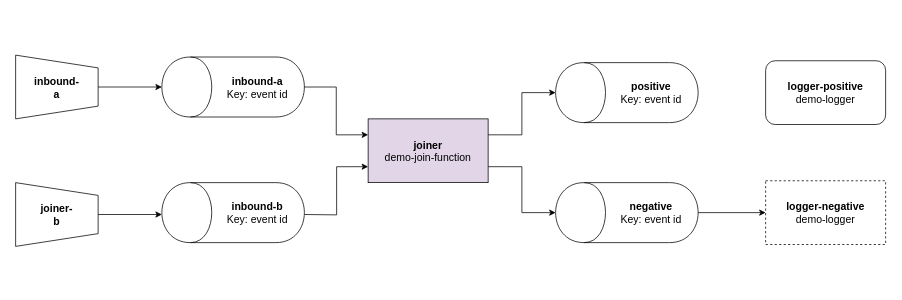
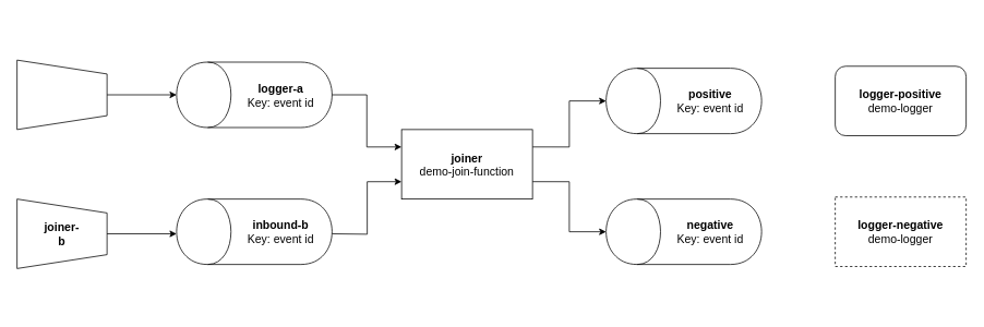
- <mxCell id="4" value="&lt;font style=&quot;font-size: 14px&quot;&gt;&lt;b&gt;inbound-a&lt;/b&gt;&lt;/font&gt;" style="text;html=1;strokeColor=none;fillColor=none;align=center;verticalAlign=middle;whiteSpace=wrap;rounded=0;" parent="2" vertex="1"><mxGeometry x="35" y="32.5" width="40" height="20" as="geometry" /></mxCell>
- <mxCell id="17" value="&lt;div&gt;inbound-a&lt;/div&gt;&lt;span style=&quot;font-weight: normal&quot;&gt;Key: event id&lt;/span&gt;" style="text;html=1;strokeColor=none;fillColor=none;align=center;verticalAlign=middle;whiteSpace=wrap;rounded=0;fontSize=14;fontStyle=1" parent="15" vertex="1"><mxGeometry x="65" y="20" width="125" height="40" as="geometry" /></mxCell>
+ <mxCell id="17" value="&lt;div&gt;logger-a&lt;/div&gt;&lt;span style=&quot;font-weight: normal&quot;&gt;Key: event id&lt;/span&gt;" style="text;html=1;strokeColor=none;fillColor=none;align=center;verticalAlign=middle;whiteSpace=wrap;rounded=0;fontSize=14;fontStyle=1" parent="15" vertex="1"><mxGeometry x="65" y="20" width="125" height="40" as="geometry" /></mxCell>
- <mxCell id="14" value="&lt;div&gt;&lt;b&gt;joiner&lt;/b&gt;&lt;/div&gt;&lt;div&gt;demo-join-function&lt;br&gt;&lt;/div&gt;" style="rounded=0;whiteSpace=wrap;html=1;fontSize=14;fillColor=#e1d5e7;" parent="1" vertex="1"><mxGeometry x="490" y="158" width="160" height="85" as="geometry" /></mxCell>
+ <mxCell id="14" value="&lt;div&gt;&lt;b&gt;joiner&lt;/b&gt;&lt;/div&gt;&lt;div&gt;demo-join-function&lt;br&gt;&lt;/div&gt;" style="rounded=0;whiteSpace=wrap;html=1;fontSize=14;" parent="1" vertex="1"><mxGeometry x="490" y="158" width="160" height="85" as="geometry" /></mxCell>
- <mxCell id="29" style="edgeStyle=orthogonalEdgeStyle;rounded=0;orthogonalLoop=1;jettySize=auto;html=1;exitX=1;exitY=0.5;exitDx=0;exitDy=0;entryX=0;entryY=0.5;entryDx=0;entryDy=0;fontSize=14;" parent="1" source="26" target="28" edge="1"><mxGeometry relative="1" as="geometry" /></mxCell>
